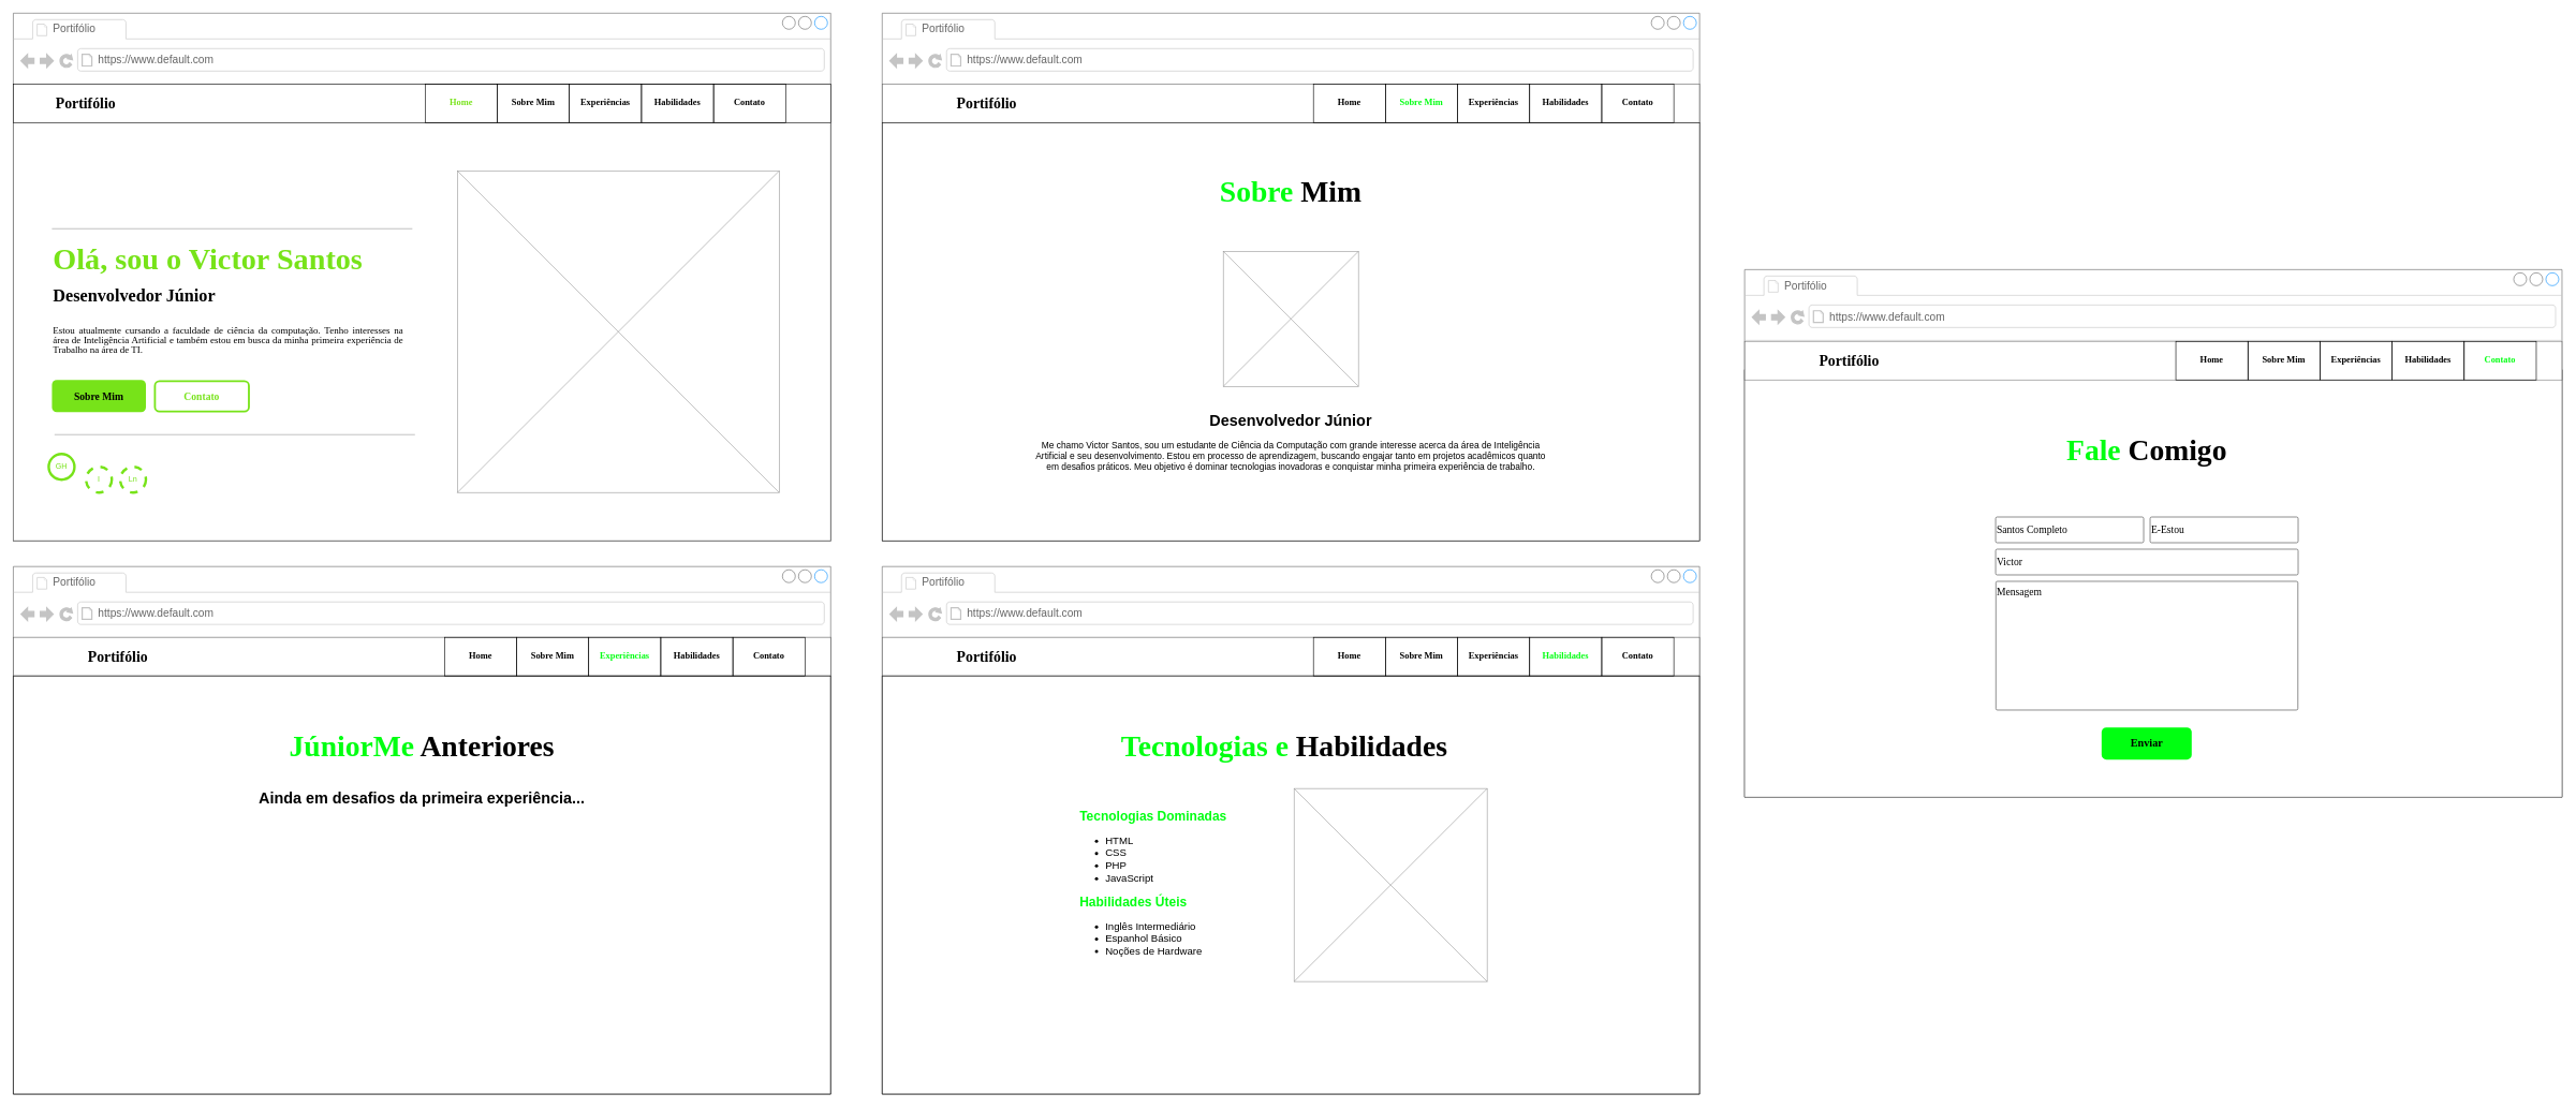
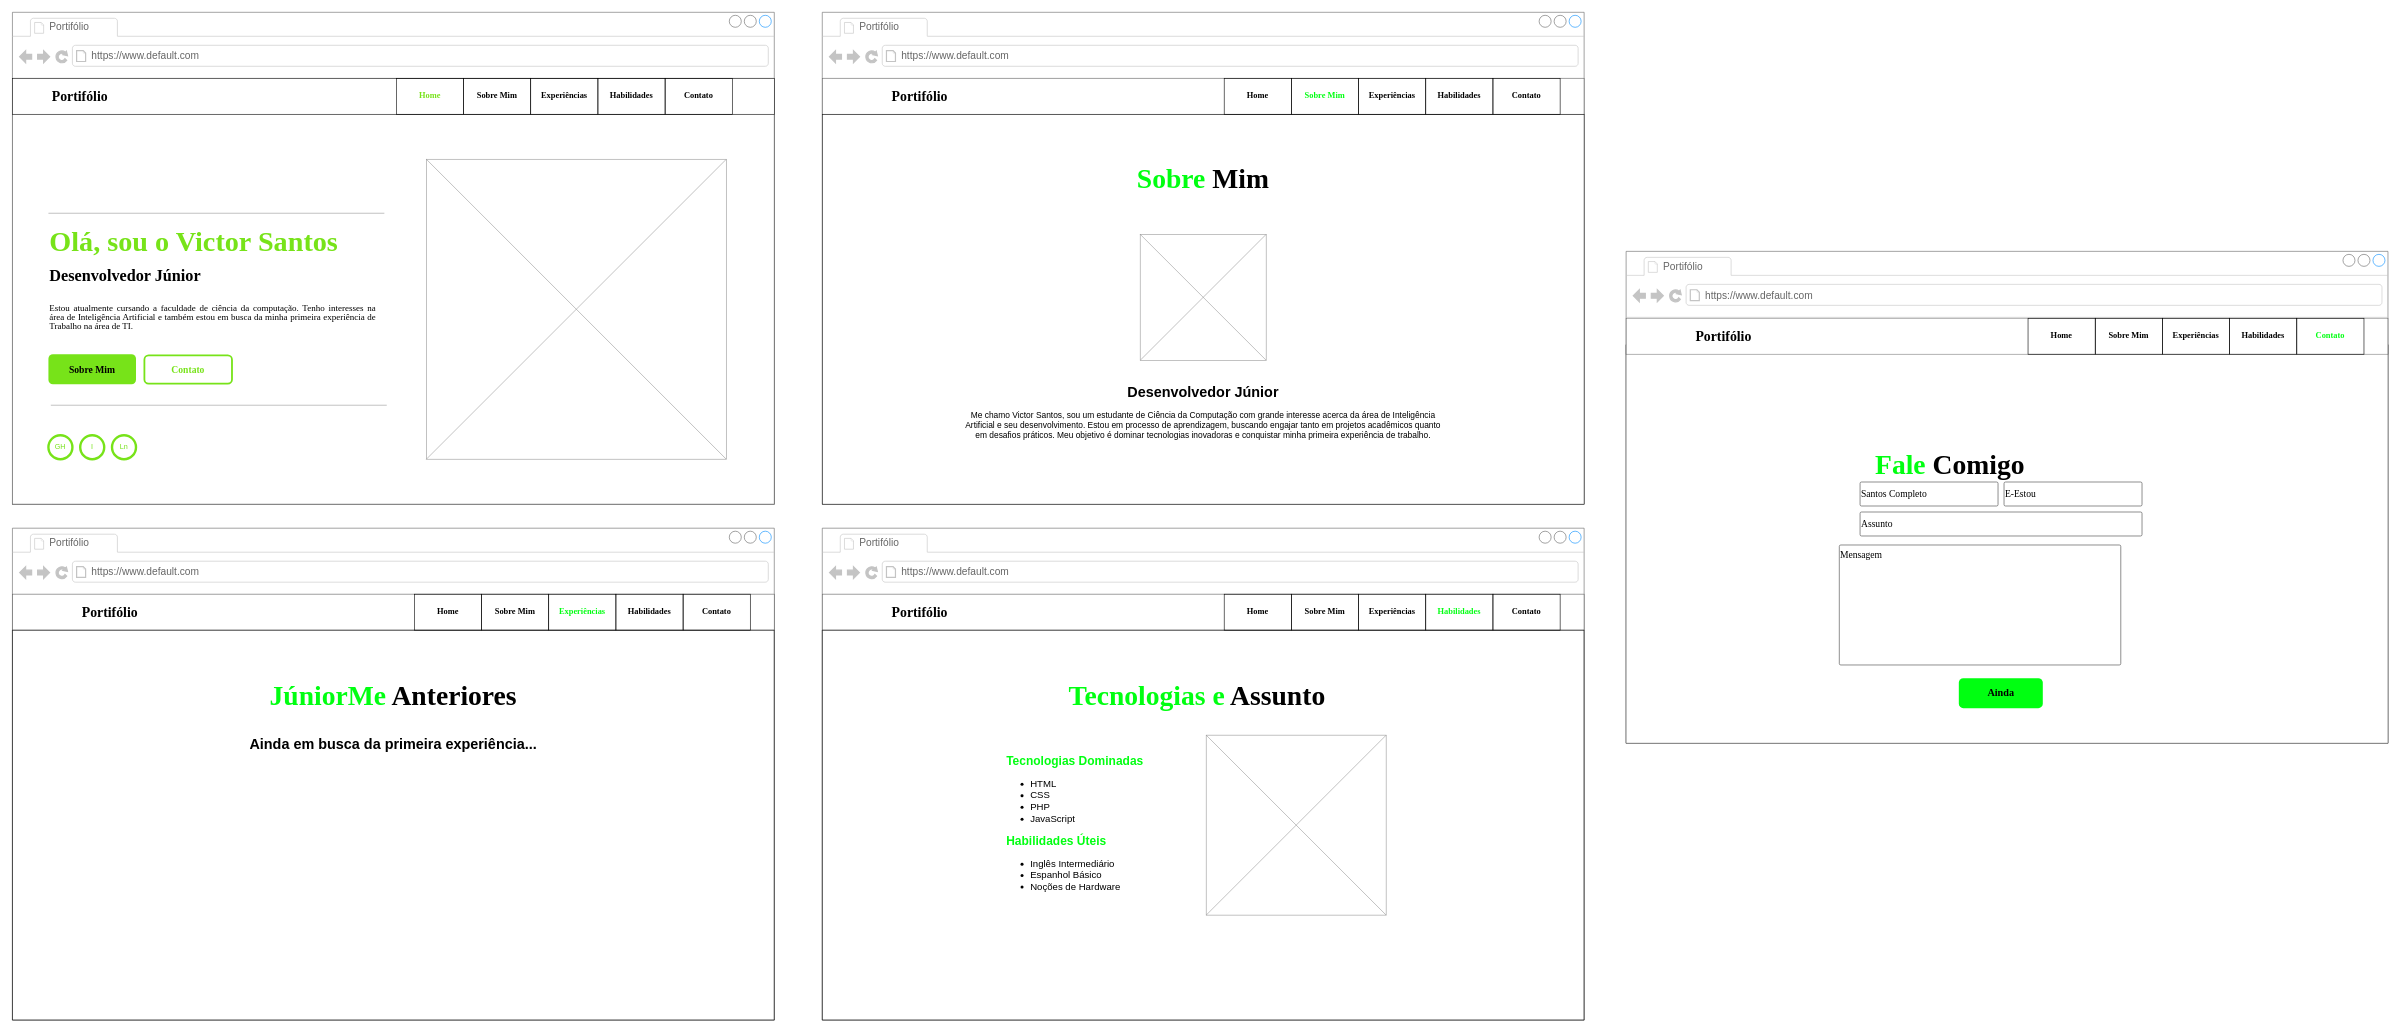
- <mxCell id="83" value="&lt;font face=&quot;Poppins&quot;&gt;&lt;b&gt;Fale &lt;font color=&quot;#000000&quot;&gt;Comigo&lt;/font&gt;&lt;/b&gt;&lt;/font&gt;" style="text;html=1;align=center;verticalAlign=middle;whiteSpace=wrap;rounded=0;fontColor=#00FF11;fontSize=46;" vertex="1" parent="1"><mxGeometry x="3010" y="678" width="650" height="41.45" as="geometry" /></mxCell>
+ <mxCell id="83" value="&lt;font face=&quot;Poppins&quot;&gt;&lt;b&gt;Fale &lt;font color=&quot;#000000&quot;&gt;Comigo&lt;/font&gt;&lt;/b&gt;&lt;/font&gt;" style="text;html=1;align=center;verticalAlign=middle;whiteSpace=wrap;rounded=0;fontColor=#00FF11;fontSize=46;" vertex="1" parent="1"><mxGeometry x="2925" y="753" width="650" height="41.45" as="geometry" /></mxCell>
- <mxCell id="20" value="GH" style="ellipse;whiteSpace=wrap;html=1;fillColor=none;strokeWidth=4;fontColor=#77E319;strokeColor=#77E319;" vertex="1" parent="1"><mxGeometry x="75" y="705" width="40" height="40" as="geometry" /></mxCell>
+ <mxCell id="20" value="GH" style="ellipse;whiteSpace=wrap;html=1;fillColor=none;strokeWidth=4;fontColor=#77E319;strokeColor=#77E319;" vertex="1" parent="1"><mxGeometry x="80" y="725" width="40" height="40" as="geometry" /></mxCell>
- <mxCell id="21" value="I" style="ellipse;whiteSpace=wrap;html=1;fillColor=none;strokeWidth=4;fontColor=#77E319;strokeColor=#77E319;dashed=1;" vertex="1" parent="1"><mxGeometry x="133" y="725" width="40" height="40" as="geometry" /></mxCell>
+ <mxCell id="21" value="I" style="ellipse;whiteSpace=wrap;html=1;fillColor=none;strokeWidth=4;fontColor=#77E319;strokeColor=#77E319;" vertex="1" parent="1"><mxGeometry x="133" y="725" width="40" height="40" as="geometry" /></mxCell>
- <mxCell id="22" value="Ln" style="ellipse;whiteSpace=wrap;html=1;fillColor=none;strokeWidth=4;fontColor=#77E319;strokeColor=#77E319;dashed=1;" vertex="1" parent="1"><mxGeometry x="186" y="725" width="40" height="40" as="geometry" /></mxCell>
+ <mxCell id="22" value="Ln" style="ellipse;whiteSpace=wrap;html=1;fillColor=none;strokeWidth=4;fontColor=#77E319;strokeColor=#77E319;" vertex="1" parent="1"><mxGeometry x="186" y="725" width="40" height="40" as="geometry" /></mxCell>
- <mxCell id="85" value="&lt;font style=&quot;font-size: 16px;&quot; data-font-src=&quot;https://fonts.googleapis.com/css?family=Poppins&quot; face=&quot;Poppins&quot;&gt;Victor&lt;/font&gt;" style="strokeWidth=1;html=1;shadow=0;dashed=0;shape=mxgraph.ios.iTextInput;strokeColor=#444444;buttonText=;fontSize=8;whiteSpace=wrap;align=left;" vertex="1" parent="1"><mxGeometry x="3100" y="853" width="470" height="40" as="geometry" /></mxCell>
+ <mxCell id="85" value="&lt;font style=&quot;font-size: 16px;&quot; data-font-src=&quot;https://fonts.googleapis.com/css?family=Poppins&quot; face=&quot;Poppins&quot;&gt;Assunto&lt;/font&gt;" style="strokeWidth=1;html=1;shadow=0;dashed=0;shape=mxgraph.ios.iTextInput;strokeColor=#444444;buttonText=;fontSize=8;whiteSpace=wrap;align=left;" vertex="1" parent="1"><mxGeometry x="3100" y="853" width="470" height="40" as="geometry" /></mxCell>
- <mxCell id="86" value="&lt;font style=&quot;font-size: 16px;&quot; data-font-src=&quot;https://fonts.googleapis.com/css?family=Poppins&quot; face=&quot;Poppins&quot;&gt;Mensagem&lt;/font&gt;" style="strokeWidth=1;html=1;shadow=0;dashed=0;shape=mxgraph.ios.iTextInput;strokeColor=#444444;buttonText=;fontSize=8;whiteSpace=wrap;align=left;verticalAlign=top;" vertex="1" parent="1"><mxGeometry x="3100.385" y="903" width="469.23" height="200" as="geometry" /></mxCell>
+ <mxCell id="86" value="&lt;font style=&quot;font-size: 16px;&quot; data-font-src=&quot;https://fonts.googleapis.com/css?family=Poppins&quot; face=&quot;Poppins&quot;&gt;Mensagem&lt;/font&gt;" style="strokeWidth=1;html=1;shadow=0;dashed=0;shape=mxgraph.ios.iTextInput;strokeColor=#444444;buttonText=;fontSize=8;whiteSpace=wrap;align=left;verticalAlign=top;" vertex="1" parent="1"><mxGeometry x="3065.385" y="908" width="469.23" height="200" as="geometry" /></mxCell>
- <mxCell id="87" value="Enviar" style="rounded=1;whiteSpace=wrap;html=1;fontFamily=Poppins;fontSource=https%3A%2F%2Ffonts.googleapis.com%2Fcss%3Ffamily%3DPoppins;fontStyle=1;fontSize=17;fontColor=#000000;fillColor=#00FF11;strokeColor=none;" vertex="1" parent="1"><mxGeometry x="3264.615" y="1130" width="140" height="50" as="geometry" /></mxCell>
+ <mxCell id="87" value="Ainda" style="rounded=1;whiteSpace=wrap;html=1;fontFamily=Poppins;fontSource=https%3A%2F%2Ffonts.googleapis.com%2Fcss%3Ffamily%3DPoppins;fontStyle=1;fontSize=17;fontColor=#000000;fillColor=#00FF11;strokeColor=none;" vertex="1" parent="1"><mxGeometry x="3264.615" y="1130" width="140" height="50" as="geometry" /></mxCell>
- <mxCell id="69" value="&lt;font face=&quot;Poppins&quot;&gt;&lt;b&gt;Tecnologias e&lt;font color=&quot;#000000&quot;&gt; Habilidades&lt;/font&gt;&lt;/b&gt;&lt;/font&gt;" style="text;html=1;align=center;verticalAlign=middle;whiteSpace=wrap;rounded=0;fontColor=#00FF11;fontSize=46;" vertex="1" parent="57"><mxGeometry x="300" y="258" width="650" height="41.45" as="geometry" /></mxCell>
+ <mxCell id="69" value="&lt;font face=&quot;Poppins&quot;&gt;&lt;b&gt;Tecnologias e&lt;font color=&quot;#000000&quot;&gt; Assunto&lt;/font&gt;&lt;/b&gt;&lt;/font&gt;" style="text;html=1;align=center;verticalAlign=middle;whiteSpace=wrap;rounded=0;fontColor=#00FF11;fontSize=46;" vertex="1" parent="57"><mxGeometry x="300" y="258" width="650" height="41.45" as="geometry" /></mxCell>
- <mxCell id="49" value="&lt;h1 style=&quot;margin-top: 0px;&quot;&gt;Ainda em desafios da primeira experiência...&lt;/h1&gt;" style="text;html=1;whiteSpace=wrap;overflow=hidden;rounded=0;align=center;fontColor=default;" vertex="1" parent="48"><mxGeometry x="230" y="170" width="810" height="45" as="geometry" /></mxCell>
+ <mxCell id="49" value="&lt;h1 style=&quot;margin-top: 0px;&quot;&gt;Ainda em busca da primeira experiência...&lt;/h1&gt;" style="text;html=1;whiteSpace=wrap;overflow=hidden;rounded=0;align=center;fontColor=default;" vertex="1" parent="48"><mxGeometry x="230" y="170" width="810" height="45" as="geometry" /></mxCell>
